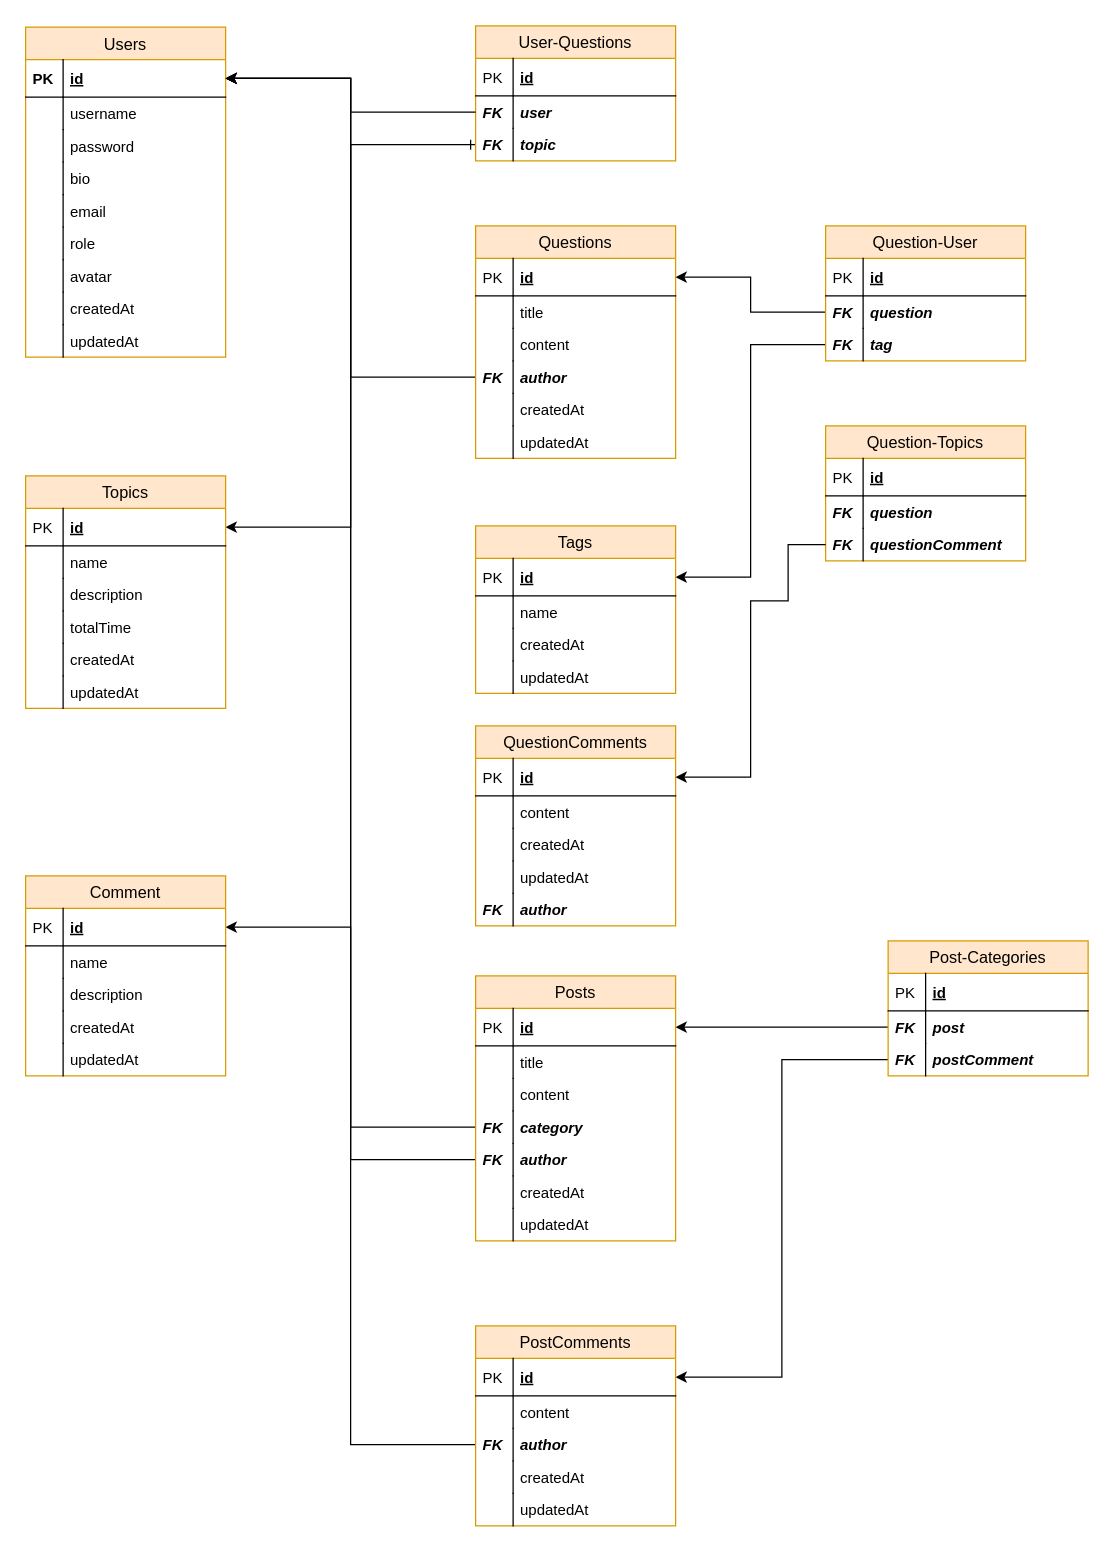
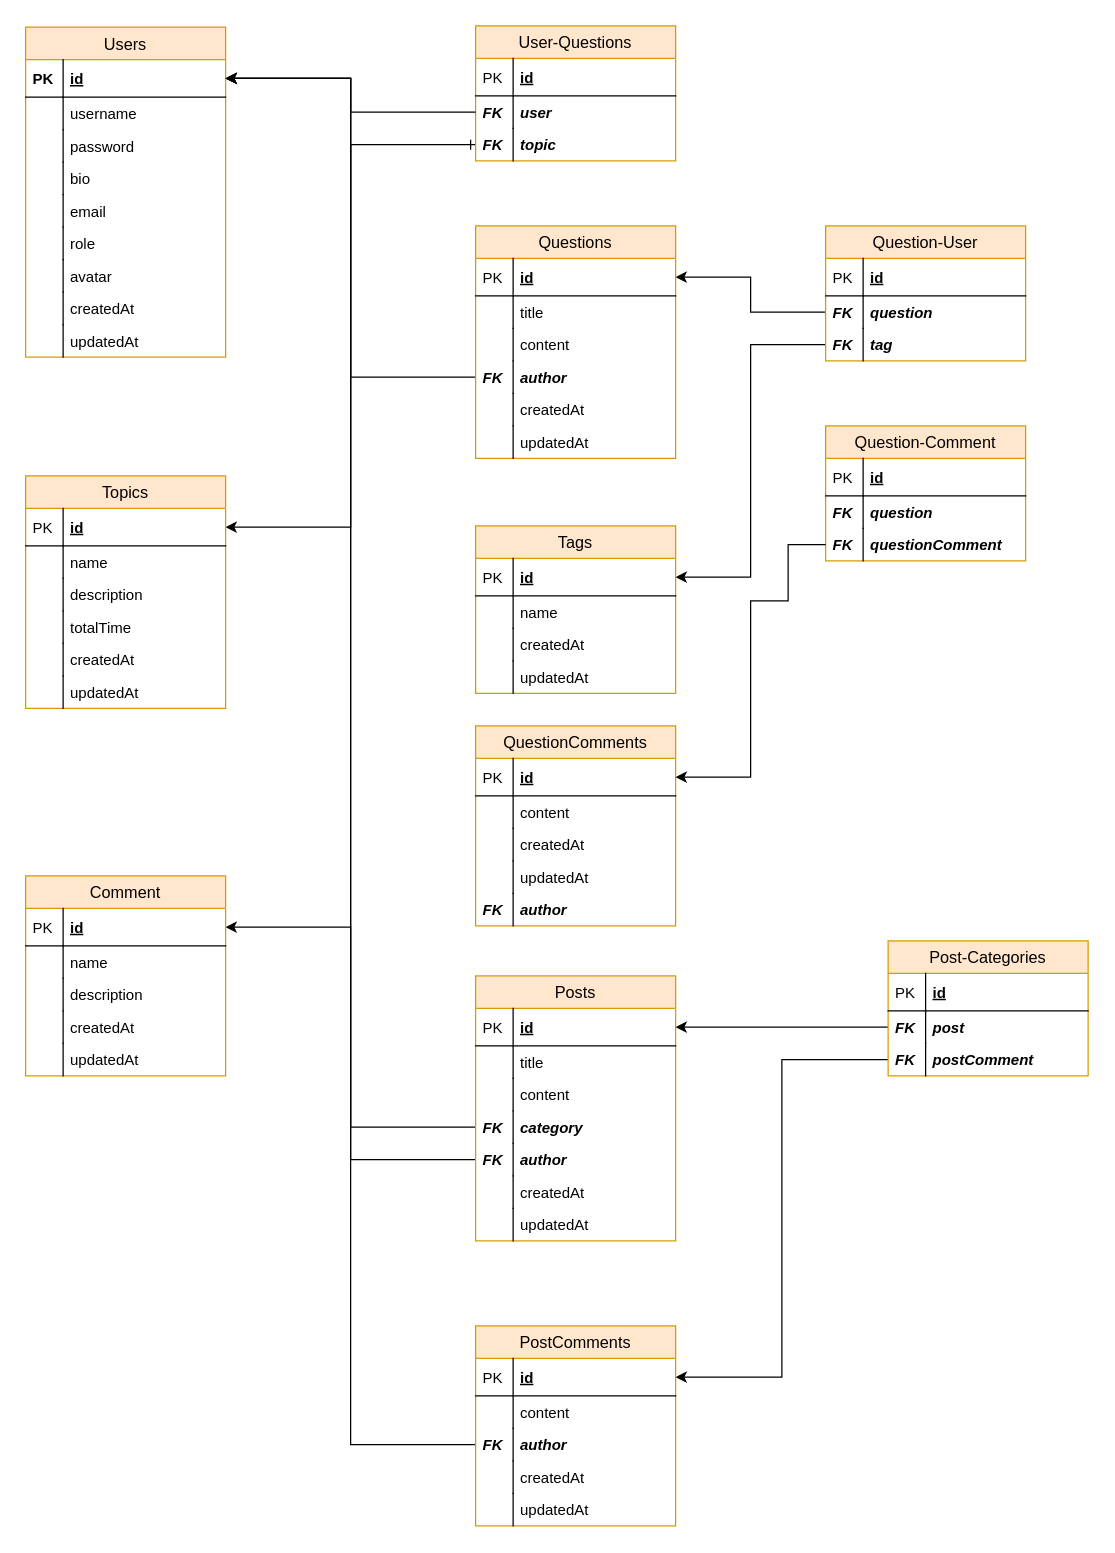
- <mxCell id="91" value="Question-Topics" style="swimlane;fontStyle=0;childLayout=stackLayout;horizontal=1;startSize=26;fillColor=#ffe6cc;horizontalStack=0;resizeParent=1;resizeParentMax=0;resizeLast=0;collapsible=1;marginBottom=0;swimlaneFillColor=#ffffff;align=center;strokeWidth=1;fontSize=13;strokeColor=#d79b00;" vertex="1" parent="1"><mxGeometry x="660" y="340" width="160" height="108" as="geometry" /></mxCell>
+ <mxCell id="91" value="Question-Comment" style="swimlane;fontStyle=0;childLayout=stackLayout;horizontal=1;startSize=26;fillColor=#ffe6cc;horizontalStack=0;resizeParent=1;resizeParentMax=0;resizeLast=0;collapsible=1;marginBottom=0;swimlaneFillColor=#ffffff;align=center;strokeWidth=1;fontSize=13;strokeColor=#d79b00;" vertex="1" parent="1"><mxGeometry x="660" y="340" width="160" height="108" as="geometry" /></mxCell>
